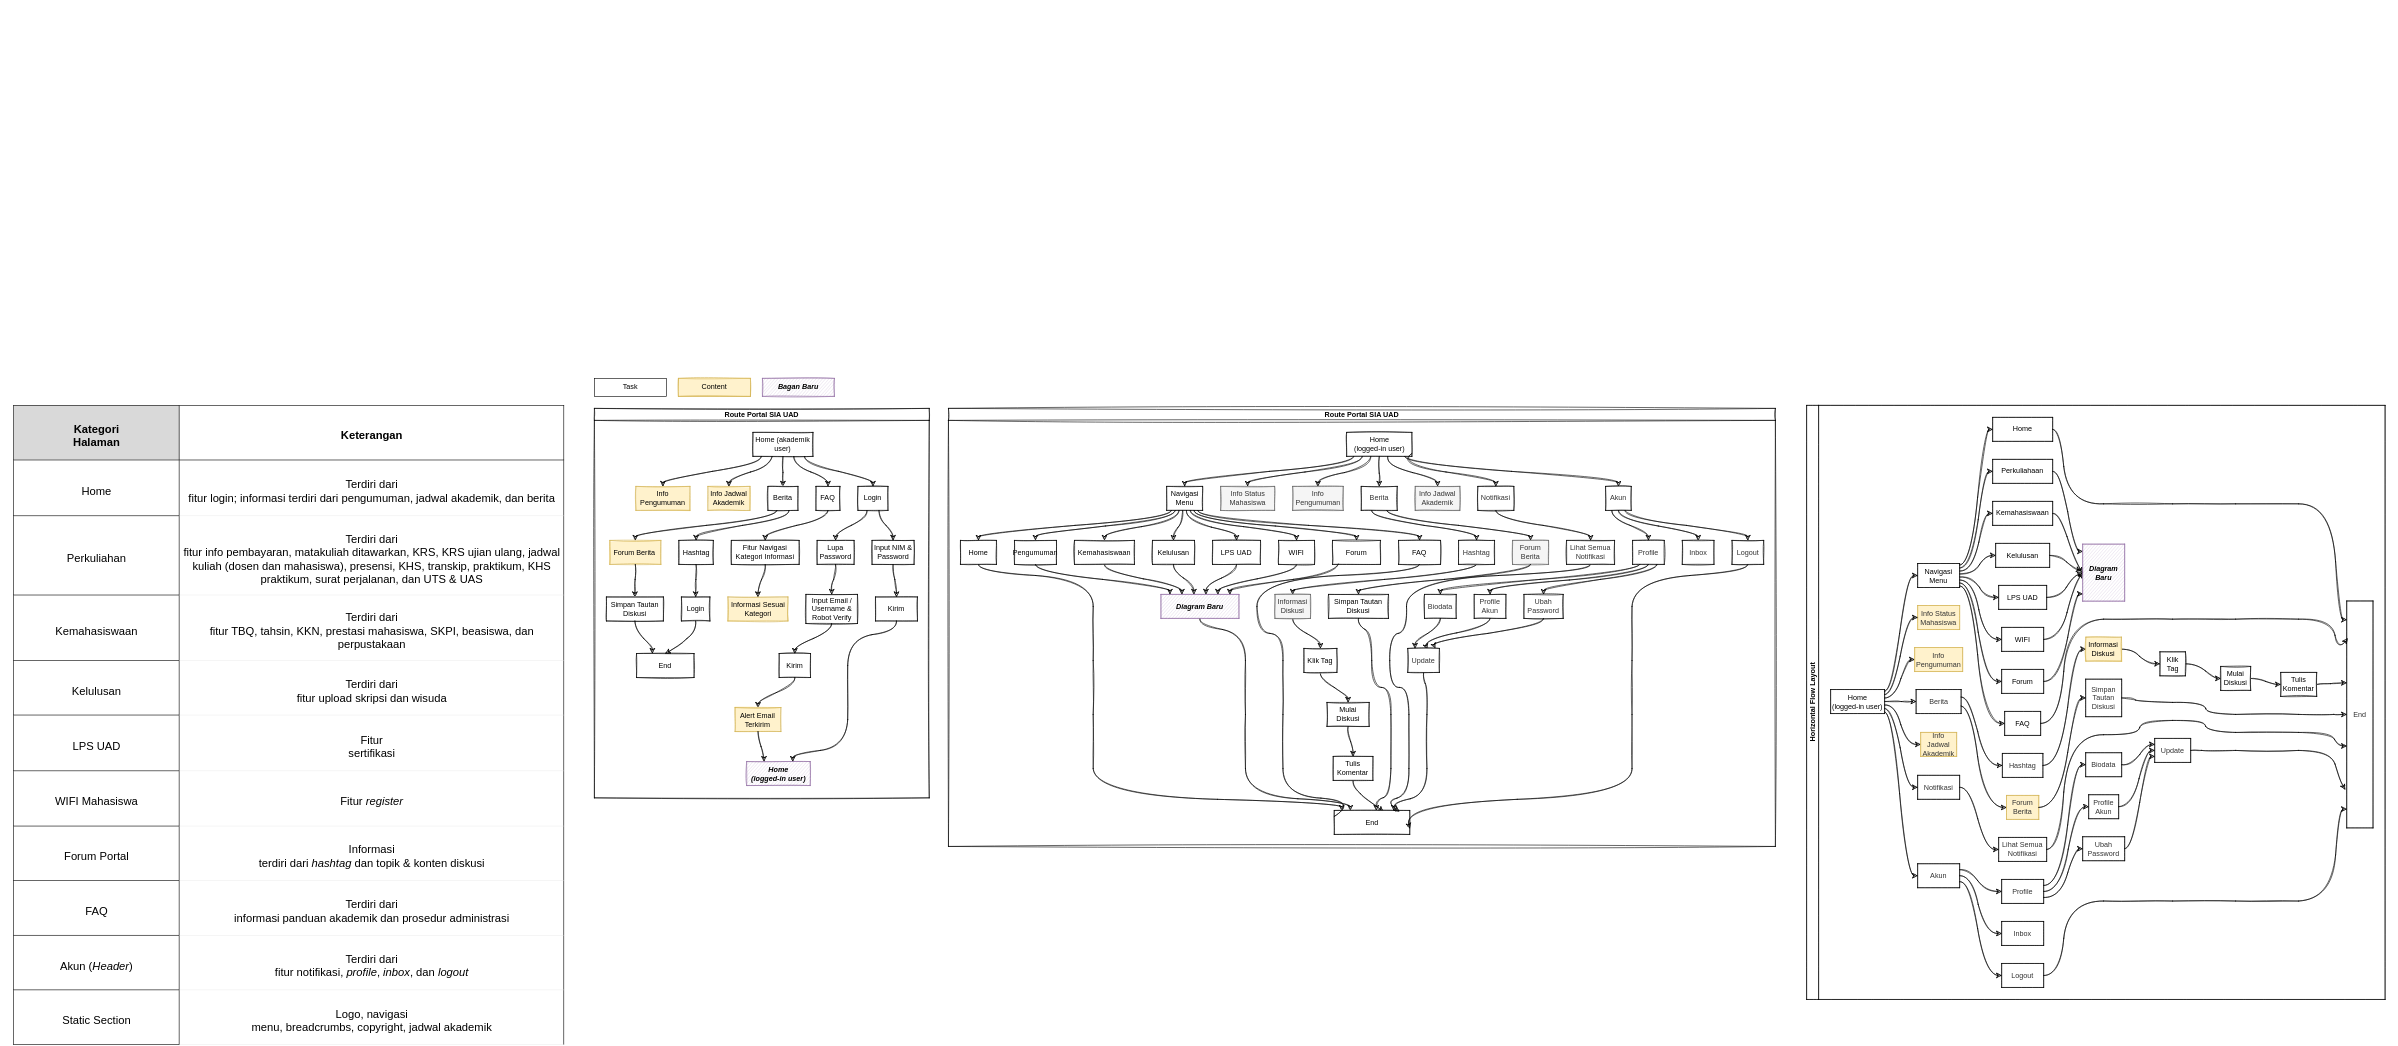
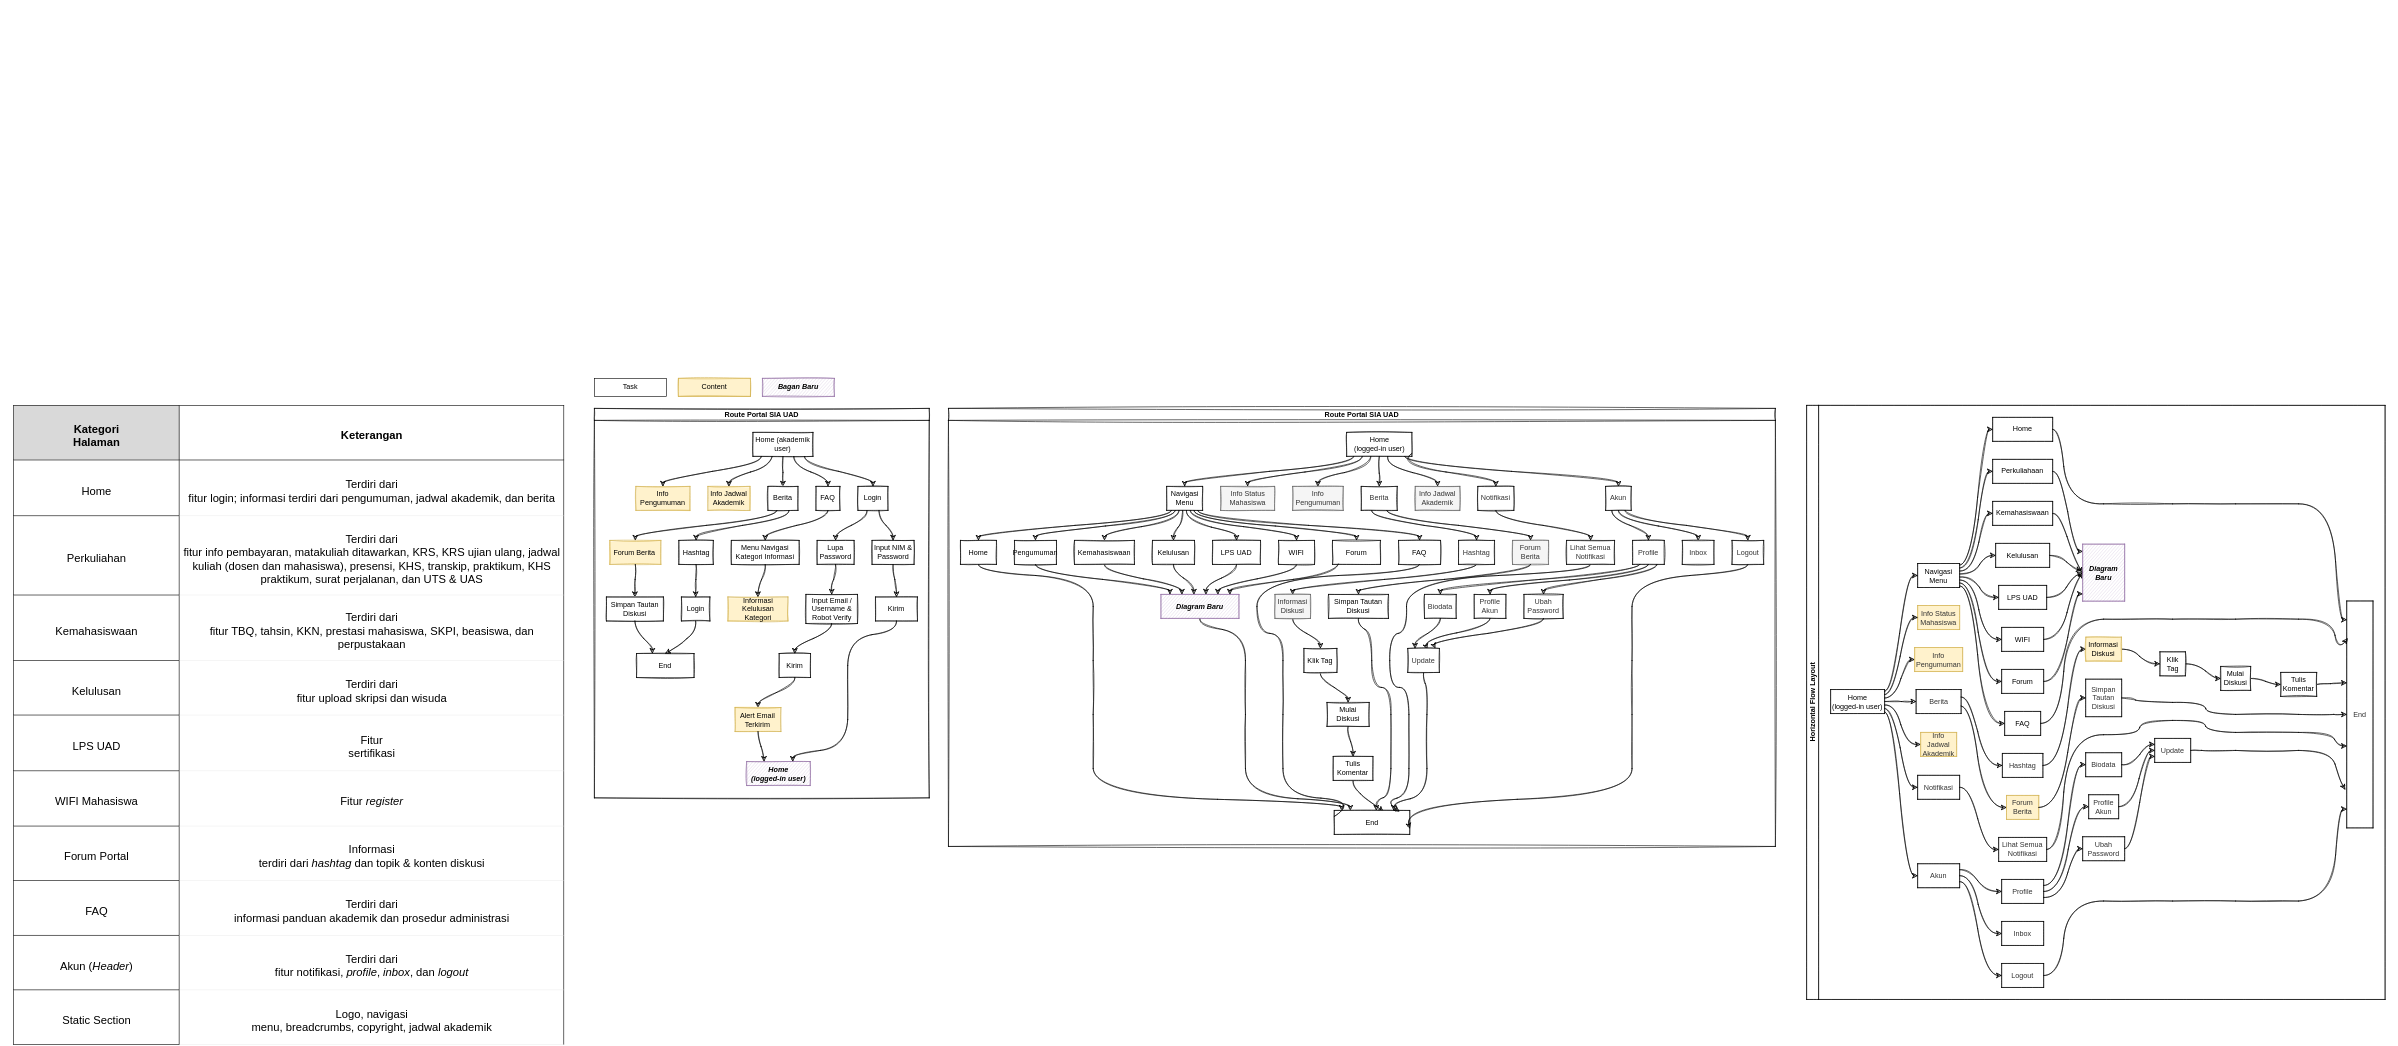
- <mxCell id="108" value="Fitur Navigasi Kategori Informasi" style="whiteSpace=wrap;html=1;sketch=1;" vertex="1" parent="89"><mxGeometry x="228.215" y="220" width="112.97" height="40" as="geometry" /></mxCell>
+ <mxCell id="108" value="Menu Navigasi Kategori Informasi" style="whiteSpace=wrap;html=1;sketch=1;" vertex="1" parent="89"><mxGeometry x="228.215" y="220" width="112.97" height="40" as="geometry" /></mxCell>
- <mxCell id="110" value="Informasi Sesuai Kategori" style="whiteSpace=wrap;html=1;sketch=1;fillColor=#fff2cc;strokeColor=#d6b656;fillStyle=solid;" vertex="1" parent="89"><mxGeometry x="222.5" y="314.25" width="100" height="40" as="geometry" /></mxCell>
+ <mxCell id="110" value="Informasi Kelulusan Kategori" style="whiteSpace=wrap;html=1;sketch=1;fillColor=#fff2cc;strokeColor=#d6b656;fillStyle=solid;" vertex="1" parent="89"><mxGeometry x="222.5" y="314.25" width="100" height="40" as="geometry" /></mxCell>
